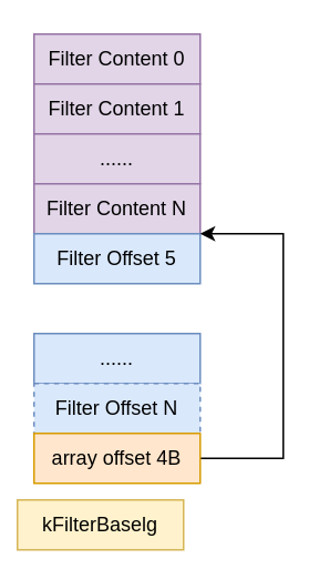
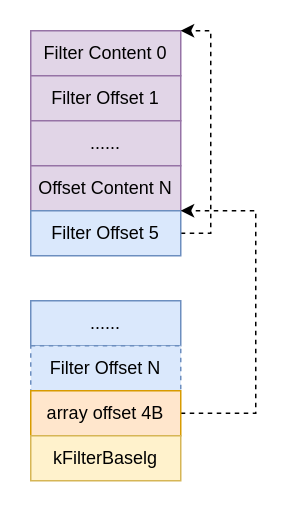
- <mxCell id="3" value="Filter Content 1" style="rounded=0;whiteSpace=wrap;html=1;fillColor=#e1d5e7;strokeColor=#9673a6;" parent="1" vertex="1"><mxGeometry x="20" y="50" width="100" height="30" as="geometry" /></mxCell>
+ <mxCell id="3" value="Filter Offset 1" style="rounded=0;whiteSpace=wrap;html=1;fillColor=#e1d5e7;strokeColor=#9673a6;" parent="1" vertex="1"><mxGeometry x="20" y="50" width="100" height="30" as="geometry" /></mxCell>
+ <mxCell id="6" style="edgeStyle=orthogonalEdgeStyle;rounded=0;orthogonalLoop=1;jettySize=auto;html=1;exitX=1;exitY=0.5;exitDx=0;exitDy=0;entryX=1;entryY=0;entryDx=0;entryDy=0;dashed=1;" parent="1" source="7" target="2" edge="1"><mxGeometry relative="1" as="geometry"><Array as="points"><mxPoint x="140" y="155" /><mxPoint x="140" y="20" /></Array></mxGeometry></mxCell>
- <mxCell id="5" value="Filter Content N" style="rounded=0;whiteSpace=wrap;html=1;fillColor=#e1d5e7;strokeColor=#9673a6;" parent="1" vertex="1"><mxGeometry x="20" y="110" width="100" height="30" as="geometry" /></mxCell>
+ <mxCell id="5" value="Offset Content N" style="rounded=0;whiteSpace=wrap;html=1;fillColor=#e1d5e7;strokeColor=#9673a6;" parent="1" vertex="1"><mxGeometry x="20" y="110" width="100" height="30" as="geometry" /></mxCell>
- <mxCell id="10" style="edgeStyle=orthogonalEdgeStyle;rounded=0;orthogonalLoop=1;jettySize=auto;html=1;exitX=1;exitY=0.5;exitDx=0;exitDy=0;entryX=1;entryY=0;entryDx=0;entryDy=0;dashed=0;" parent="1" source="11" target="7" edge="1"><mxGeometry relative="1" as="geometry"><Array as="points"><mxPoint x="170" y="275" /><mxPoint x="170" y="140" /></Array></mxGeometry></mxCell>
+ <mxCell id="10" style="edgeStyle=orthogonalEdgeStyle;rounded=0;orthogonalLoop=1;jettySize=auto;html=1;exitX=1;exitY=0.5;exitDx=0;exitDy=0;entryX=1;entryY=0;entryDx=0;entryDy=0;dashed=1;" parent="1" source="11" target="7" edge="1"><mxGeometry relative="1" as="geometry"><Array as="points"><mxPoint x="170" y="275" /><mxPoint x="170" y="140" /></Array></mxGeometry></mxCell>
- <mxCell id="12" value="kFilterBaselg" style="rounded=0;whiteSpace=wrap;html=1;fillColor=#fff2cc;strokeColor=#d6b656;" parent="1" vertex="1"><mxGeometry x="10" y="300" width="100" height="30" as="geometry" /></mxCell>
+ <mxCell id="12" value="kFilterBaselg" style="rounded=0;whiteSpace=wrap;html=1;fillColor=#fff2cc;strokeColor=#d6b656;" parent="1" vertex="1"><mxGeometry x="20" y="290" width="100" height="30" as="geometry" /></mxCell>
